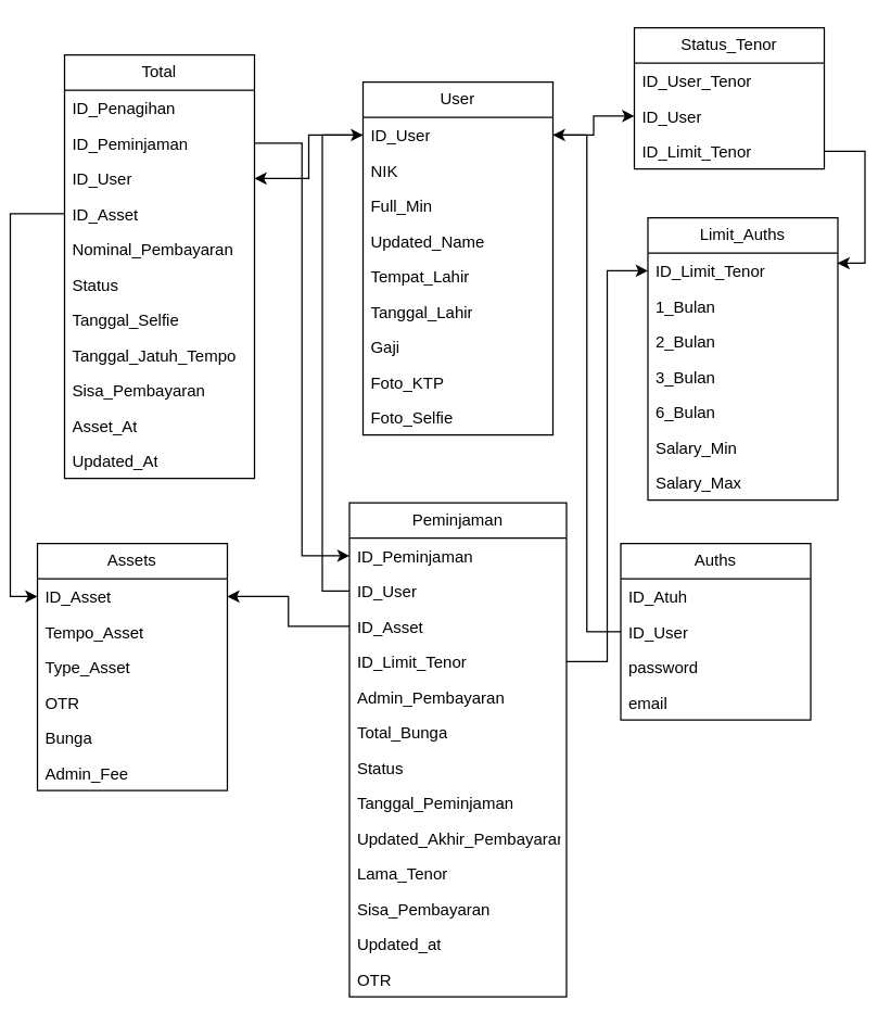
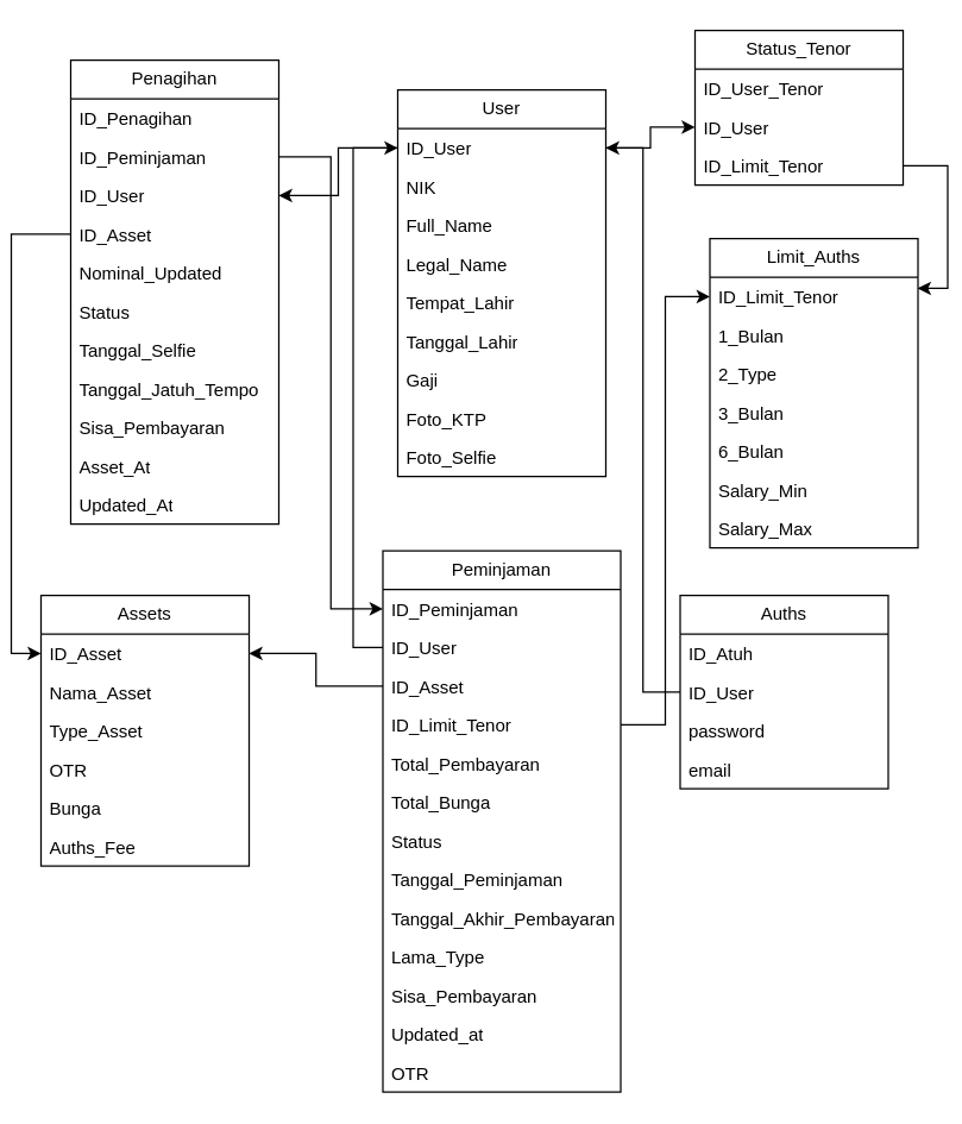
- <mxCell id="20" value="Total" style="swimlane;fontStyle=0;childLayout=stackLayout;horizontal=1;startSize=26;fillColor=none;horizontalStack=0;resizeParent=1;resizeParentMax=0;resizeLast=0;collapsible=1;marginBottom=0;whiteSpace=wrap;html=1;" parent="1" vertex="1"><mxGeometry x="40" y="40" width="140" height="312" as="geometry" /></mxCell>
+ <mxCell id="20" value="Penagihan" style="swimlane;fontStyle=0;childLayout=stackLayout;horizontal=1;startSize=26;fillColor=none;horizontalStack=0;resizeParent=1;resizeParentMax=0;resizeLast=0;collapsible=1;marginBottom=0;whiteSpace=wrap;html=1;" parent="1" vertex="1"><mxGeometry x="40" y="40" width="140" height="312" as="geometry" /></mxCell>
- <mxCell id="5" value="Full_Min" style="text;strokeColor=none;fillColor=none;align=left;verticalAlign=top;spacingLeft=4;spacingRight=4;overflow=hidden;rotatable=0;points=[[0,0.5],[1,0.5]];portConstraint=eastwest;whiteSpace=wrap;html=1;" parent="2" vertex="1"><mxGeometry y="78" width="140" height="26" as="geometry" /></mxCell>
+ <mxCell id="5" value="Full_Name" style="text;strokeColor=none;fillColor=none;align=left;verticalAlign=top;spacingLeft=4;spacingRight=4;overflow=hidden;rotatable=0;points=[[0,0.5],[1,0.5]];portConstraint=eastwest;whiteSpace=wrap;html=1;" parent="2" vertex="1"><mxGeometry y="78" width="140" height="26" as="geometry" /></mxCell>
- <mxCell id="6" value="Updated_Name" style="text;strokeColor=none;fillColor=none;align=left;verticalAlign=top;spacingLeft=4;spacingRight=4;overflow=hidden;rotatable=0;points=[[0,0.5],[1,0.5]];portConstraint=eastwest;whiteSpace=wrap;html=1;" parent="2" vertex="1"><mxGeometry y="104" width="140" height="26" as="geometry" /></mxCell>
+ <mxCell id="6" value="Legal_Name" style="text;strokeColor=none;fillColor=none;align=left;verticalAlign=top;spacingLeft=4;spacingRight=4;overflow=hidden;rotatable=0;points=[[0,0.5],[1,0.5]];portConstraint=eastwest;whiteSpace=wrap;html=1;" parent="2" vertex="1"><mxGeometry y="104" width="140" height="26" as="geometry" /></mxCell>
- <mxCell id="25" value="Nominal_Pembayaran" style="text;strokeColor=none;fillColor=none;align=left;verticalAlign=top;spacingLeft=4;spacingRight=4;overflow=hidden;rotatable=0;points=[[0,0.5],[1,0.5]];portConstraint=eastwest;whiteSpace=wrap;html=1;" parent="20" vertex="1"><mxGeometry y="130" width="140" height="26" as="geometry" /></mxCell>
+ <mxCell id="25" value="Nominal_Updated" style="text;strokeColor=none;fillColor=none;align=left;verticalAlign=top;spacingLeft=4;spacingRight=4;overflow=hidden;rotatable=0;points=[[0,0.5],[1,0.5]];portConstraint=eastwest;whiteSpace=wrap;html=1;" parent="20" vertex="1"><mxGeometry y="130" width="140" height="26" as="geometry" /></mxCell>
- <mxCell id="15" value="2_Bulan" style="text;strokeColor=none;fillColor=none;align=left;verticalAlign=top;spacingLeft=4;spacingRight=4;overflow=hidden;rotatable=0;points=[[0,0.5],[1,0.5]];portConstraint=eastwest;whiteSpace=wrap;html=1;" parent="12" vertex="1"><mxGeometry y="78" width="140" height="26" as="geometry" /></mxCell>
+ <mxCell id="15" value="2_Type" style="text;strokeColor=none;fillColor=none;align=left;verticalAlign=top;spacingLeft=4;spacingRight=4;overflow=hidden;rotatable=0;points=[[0,0.5],[1,0.5]];portConstraint=eastwest;whiteSpace=wrap;html=1;" parent="12" vertex="1"><mxGeometry y="78" width="140" height="26" as="geometry" /></mxCell>
- <mxCell id="52" value="Tempo_Asset" style="text;strokeColor=none;fillColor=none;align=left;verticalAlign=top;spacingLeft=4;spacingRight=4;overflow=hidden;rotatable=0;points=[[0,0.5],[1,0.5]];portConstraint=eastwest;whiteSpace=wrap;html=1;" parent="50" vertex="1"><mxGeometry y="52" width="140" height="26" as="geometry" /></mxCell>
+ <mxCell id="52" value="Nama_Asset" style="text;strokeColor=none;fillColor=none;align=left;verticalAlign=top;spacingLeft=4;spacingRight=4;overflow=hidden;rotatable=0;points=[[0,0.5],[1,0.5]];portConstraint=eastwest;whiteSpace=wrap;html=1;" parent="50" vertex="1"><mxGeometry y="52" width="140" height="26" as="geometry" /></mxCell>
- <mxCell id="41" value="Admin_Pembayaran" style="text;strokeColor=none;fillColor=none;align=left;verticalAlign=top;spacingLeft=4;spacingRight=4;overflow=hidden;rotatable=0;points=[[0,0.5],[1,0.5]];portConstraint=eastwest;whiteSpace=wrap;html=1;" parent="36" vertex="1"><mxGeometry y="130" width="160" height="26" as="geometry" /></mxCell>
+ <mxCell id="41" value="Total_Pembayaran" style="text;strokeColor=none;fillColor=none;align=left;verticalAlign=top;spacingLeft=4;spacingRight=4;overflow=hidden;rotatable=0;points=[[0,0.5],[1,0.5]];portConstraint=eastwest;whiteSpace=wrap;html=1;" parent="36" vertex="1"><mxGeometry y="130" width="160" height="26" as="geometry" /></mxCell>
- <mxCell id="56" value="Admin_Fee" style="text;strokeColor=none;fillColor=none;align=left;verticalAlign=top;spacingLeft=4;spacingRight=4;overflow=hidden;rotatable=0;points=[[0,0.5],[1,0.5]];portConstraint=eastwest;whiteSpace=wrap;html=1;" parent="50" vertex="1"><mxGeometry y="156" width="140" height="26" as="geometry" /></mxCell>
+ <mxCell id="56" value="Auths_Fee" style="text;strokeColor=none;fillColor=none;align=left;verticalAlign=top;spacingLeft=4;spacingRight=4;overflow=hidden;rotatable=0;points=[[0,0.5],[1,0.5]];portConstraint=eastwest;whiteSpace=wrap;html=1;" parent="50" vertex="1"><mxGeometry y="156" width="140" height="26" as="geometry" /></mxCell>
- <mxCell id="45" value="Updated_Akhir_Pembayaran" style="text;strokeColor=none;fillColor=none;align=left;verticalAlign=top;spacingLeft=4;spacingRight=4;overflow=hidden;rotatable=0;points=[[0,0.5],[1,0.5]];portConstraint=eastwest;whiteSpace=wrap;html=1;" parent="36" vertex="1"><mxGeometry y="234" width="160" height="26" as="geometry" /></mxCell>
+ <mxCell id="45" value="Tanggal_Akhir_Pembayaran" style="text;strokeColor=none;fillColor=none;align=left;verticalAlign=top;spacingLeft=4;spacingRight=4;overflow=hidden;rotatable=0;points=[[0,0.5],[1,0.5]];portConstraint=eastwest;whiteSpace=wrap;html=1;" parent="36" vertex="1"><mxGeometry y="234" width="160" height="26" as="geometry" /></mxCell>
- <mxCell id="46" value="Lama_Tenor" style="text;strokeColor=none;fillColor=none;align=left;verticalAlign=top;spacingLeft=4;spacingRight=4;overflow=hidden;rotatable=0;points=[[0,0.5],[1,0.5]];portConstraint=eastwest;whiteSpace=wrap;html=1;" vertex="1" parent="36"><mxGeometry y="260" width="160" height="26" as="geometry" /></mxCell>
+ <mxCell id="46" value="Lama_Type" style="text;strokeColor=none;fillColor=none;align=left;verticalAlign=top;spacingLeft=4;spacingRight=4;overflow=hidden;rotatable=0;points=[[0,0.5],[1,0.5]];portConstraint=eastwest;whiteSpace=wrap;html=1;" vertex="1" parent="36"><mxGeometry y="260" width="160" height="26" as="geometry" /></mxCell>
